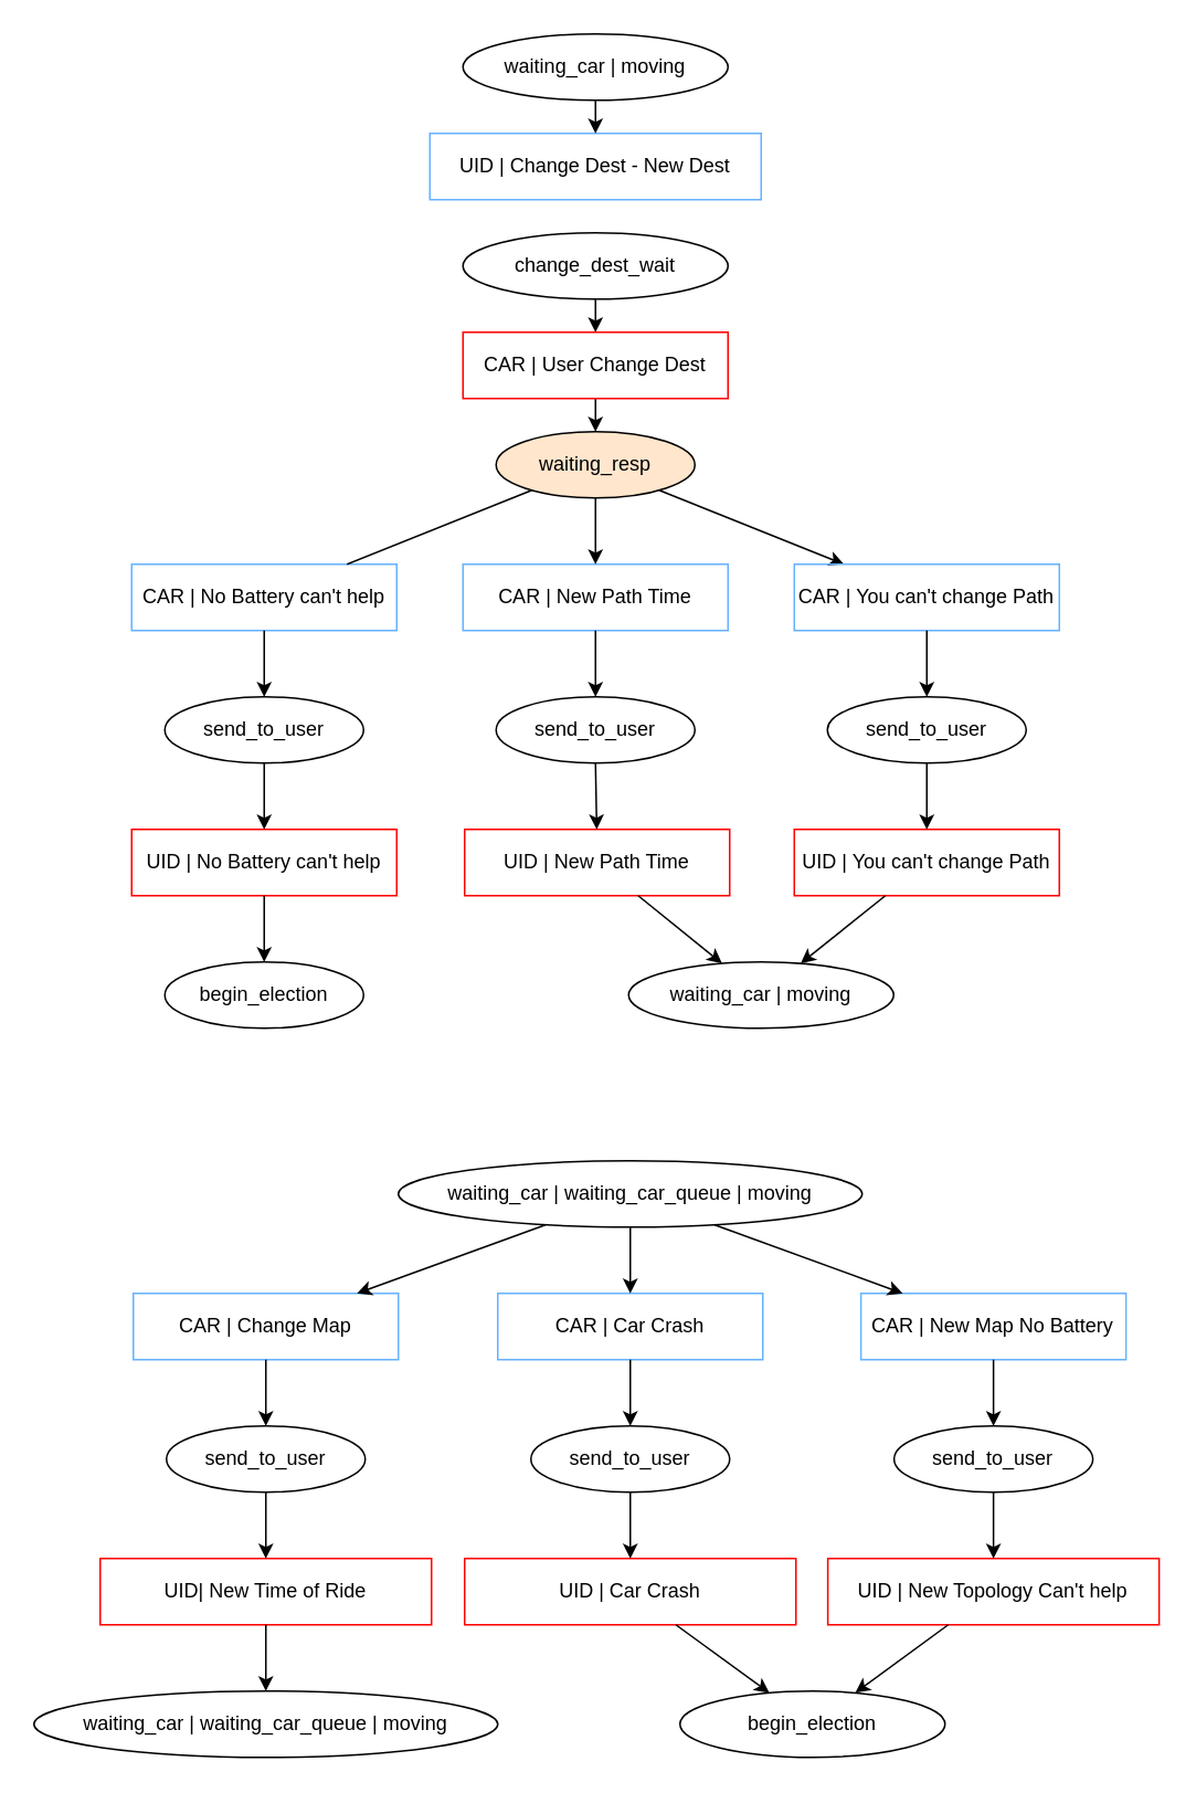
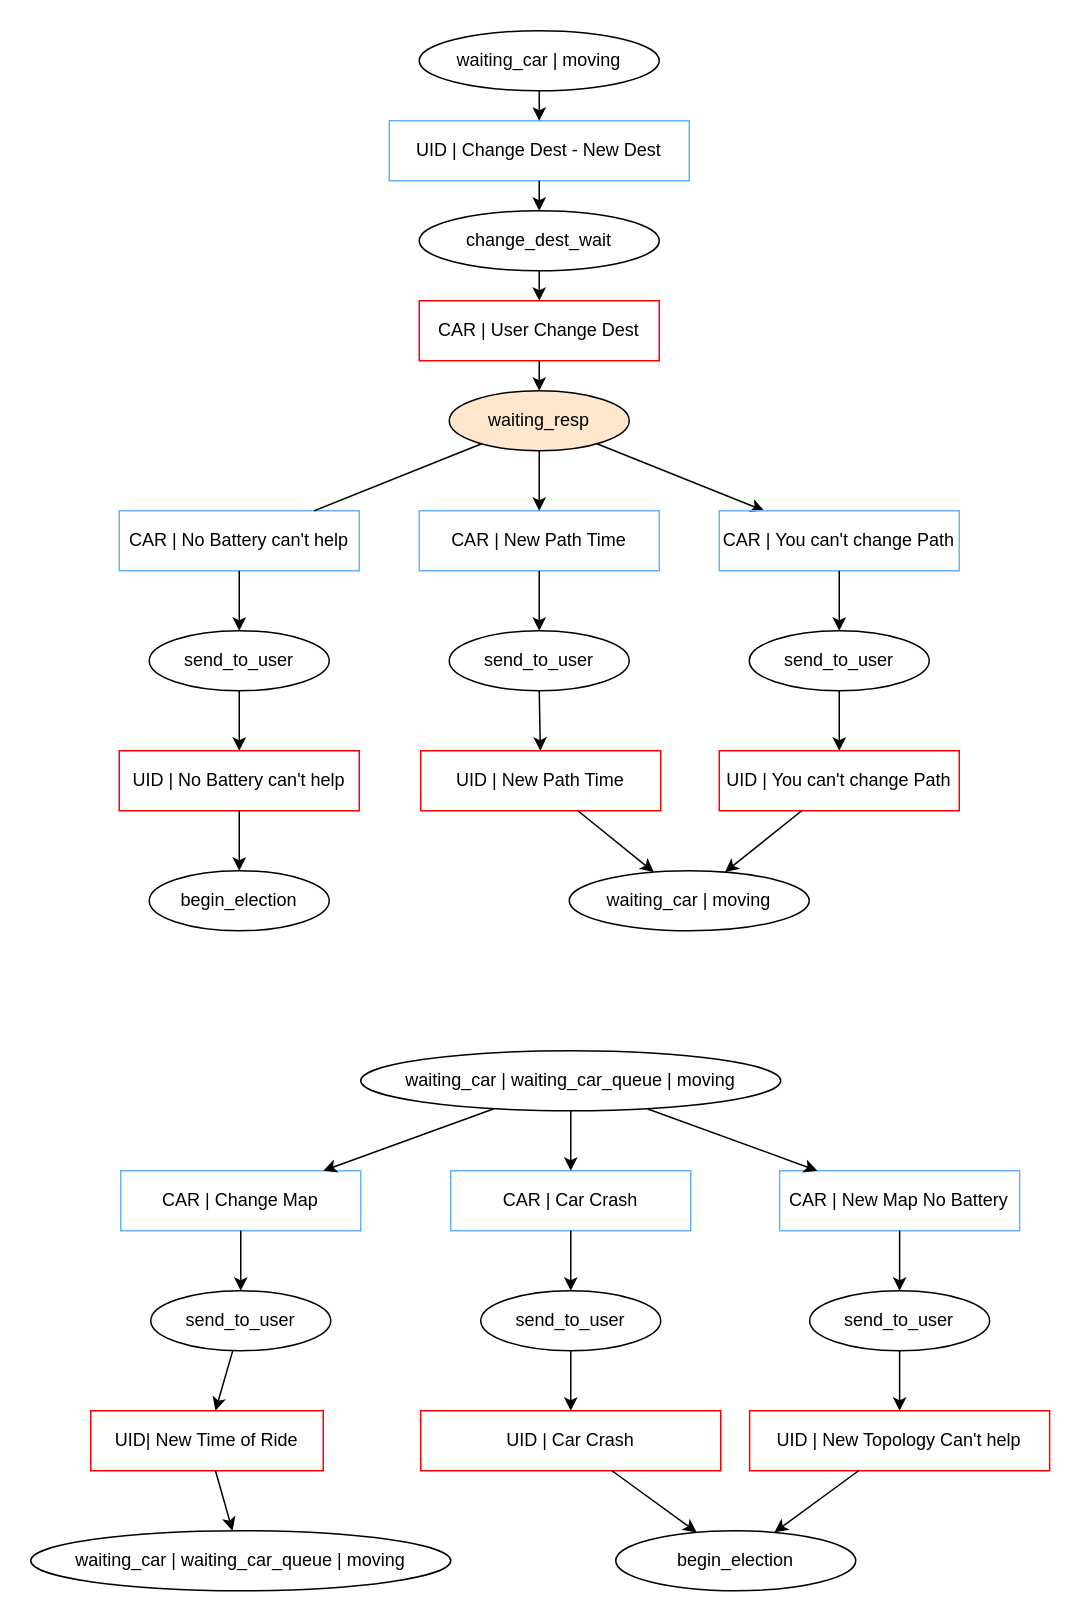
+ <mxCell id="19" value="" style="endArrow=classic;html=1;" parent="1" source="16" target="7" edge="1"><mxGeometry width="50" height="50" relative="1" as="geometry"><mxPoint x="761.5" y="500" as="sourcePoint" /><mxPoint x="811.5" y="450" as="targetPoint" /></mxGeometry></mxCell>
- <mxCell id="39" value="UID| New Time of Ride" style="rounded=0;whiteSpace=wrap;html=1;strokeColor=#FF0000;fillColor=none;" parent="1" vertex="1"><mxGeometry x="60" y="940" width="200" height="40" as="geometry" /></mxCell>
+ <mxCell id="39" value="UID| New Time of Ride" style="rounded=0;whiteSpace=wrap;html=1;strokeColor=#FF0000;fillColor=none;" parent="1" vertex="1"><mxGeometry x="60" y="940" width="155" height="40" as="geometry" /></mxCell>
